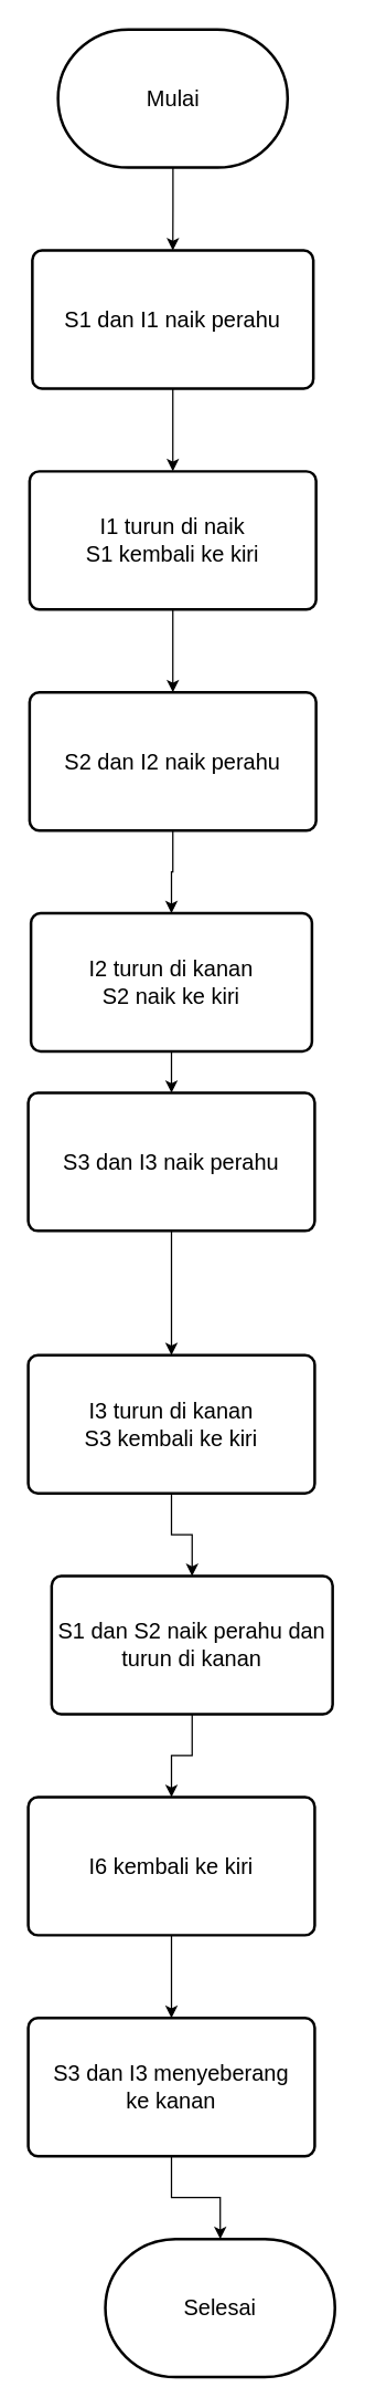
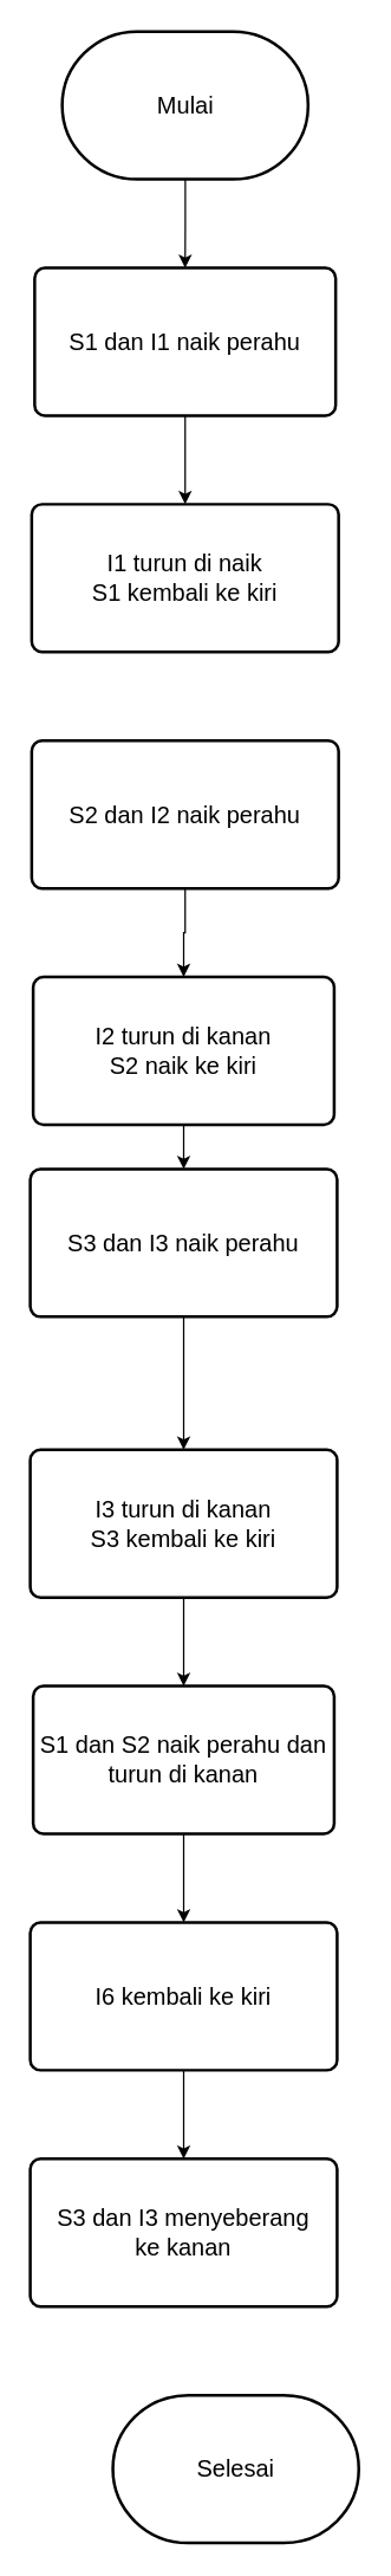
- <mxCell id="6" value="" style="edgeStyle=orthogonalEdgeStyle;rounded=0;orthogonalLoop=1;jettySize=auto;html=1;" edge="1" parent="1" source="7" target="9"><mxGeometry relative="1" as="geometry" /></mxCell>
- <mxCell id="17" value="&lt;span style=&quot;font-family: sans-serif; font-size: medium; text-align: start;&quot;&gt;S1 dan S2 naik perahu dan&lt;/span&gt;&lt;br style=&quot;font-family: sans-serif; font-size: medium; text-align: start;&quot;&gt;&lt;span style=&quot;font-family: sans-serif; font-size: medium; text-align: start;&quot;&gt;turun di kanan&lt;/span&gt;" style="rounded=1;whiteSpace=wrap;html=1;absoluteArcSize=1;arcSize=14;strokeWidth=2;" vertex="1" parent="1"><mxGeometry x="37" y="1140" width="204" height="100" as="geometry" /></mxCell>
+ <mxCell id="17" value="&lt;span style=&quot;font-family: sans-serif; font-size: medium; text-align: start;&quot;&gt;S1 dan S2 naik perahu dan&lt;/span&gt;&lt;br style=&quot;font-family: sans-serif; font-size: medium; text-align: start;&quot;&gt;&lt;span style=&quot;font-family: sans-serif; font-size: medium; text-align: start;&quot;&gt;turun di kanan&lt;/span&gt;" style="rounded=1;whiteSpace=wrap;html=1;absoluteArcSize=1;arcSize=14;strokeWidth=2;" vertex="1" parent="1"><mxGeometry x="22" y="1140" width="204" height="100" as="geometry" /></mxCell>
- <mxCell id="20" value="" style="edgeStyle=orthogonalEdgeStyle;rounded=0;orthogonalLoop=1;jettySize=auto;html=1;" edge="1" parent="1" source="21" target="22"><mxGeometry relative="1" as="geometry" /></mxCell>
